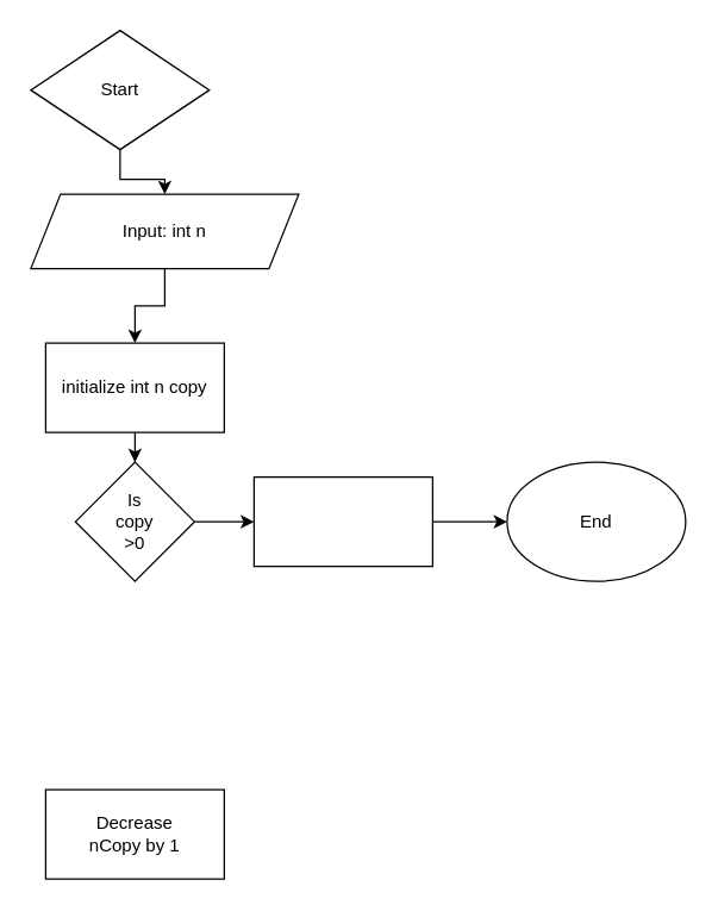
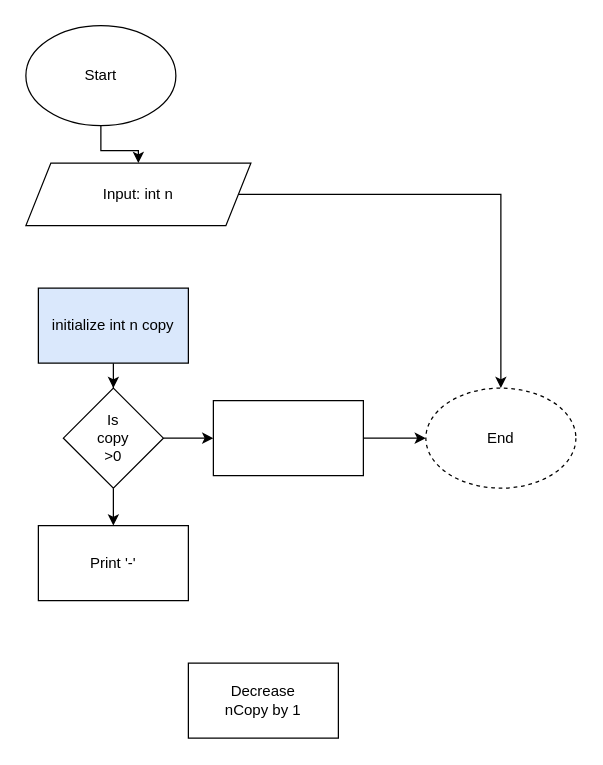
- <mxCell id="3" value="Start" style="rhombus;whiteSpace=wrap;html=1;" vertex="1" parent="1"><mxGeometry x="20" y="20" width="120" height="80" as="geometry" /></mxCell>
+ <mxCell id="3" value="Start" style="ellipse;whiteSpace=wrap;html=1;" vertex="1" parent="1"><mxGeometry x="20" y="20" width="120" height="80" as="geometry" /></mxCell>
- <mxCell id="4" value="" style="edgeStyle=orthogonalEdgeStyle;rounded=0;orthogonalLoop=1;jettySize=auto;html=1;" edge="1" parent="1" source="5" target="7"><mxGeometry relative="1" as="geometry" /></mxCell>
+ <mxCell id="4" value="" style="edgeStyle=orthogonalEdgeStyle;rounded=0;orthogonalLoop=1;jettySize=auto;html=1;" edge="1" parent="1" source="5" target="15"><mxGeometry relative="1" as="geometry" /></mxCell>
- <mxCell id="7" value="initialize int n copy" style="rounded=0;whiteSpace=wrap;html=1;" vertex="1" parent="1"><mxGeometry x="30" y="230" width="120" height="60" as="geometry" /></mxCell>
+ <mxCell id="7" value="initialize int n copy" style="rounded=0;whiteSpace=wrap;html=1;fillColor=#dae8fc;" vertex="1" parent="1"><mxGeometry x="30" y="230" width="120" height="60" as="geometry" /></mxCell>
- <mxCell id="15" value="End" style="ellipse;whiteSpace=wrap;html=1;" vertex="1" parent="1"><mxGeometry x="340" y="310" width="120" height="80" as="geometry" /></mxCell>
+ <mxCell id="15" value="End" style="ellipse;whiteSpace=wrap;html=1;dashed=1;" vertex="1" parent="1"><mxGeometry x="340" y="310" width="120" height="80" as="geometry" /></mxCell>
+ <mxCell id="8" value="" style="edgeStyle=orthogonalEdgeStyle;rounded=0;orthogonalLoop=1;jettySize=auto;html=1;" edge="1" parent="1" source="10" target="11"><mxGeometry relative="1" as="geometry" /></mxCell>
+ <mxCell id="11" value="Print '-'" style="rounded=0;whiteSpace=wrap;html=1;" vertex="1" parent="1"><mxGeometry x="30" y="420" width="120" height="60" as="geometry" /></mxCell>
- <mxCell id="12" value="Decrease &lt;br&gt;nCopy by 1" style="rounded=0;whiteSpace=wrap;html=1;" vertex="1" parent="1"><mxGeometry x="30" y="530" width="120" height="60" as="geometry" /></mxCell>
+ <mxCell id="12" value="Decrease &lt;br&gt;nCopy by 1" style="rounded=0;whiteSpace=wrap;html=1;" vertex="1" parent="1"><mxGeometry x="150" y="530" width="120" height="60" as="geometry" /></mxCell>
